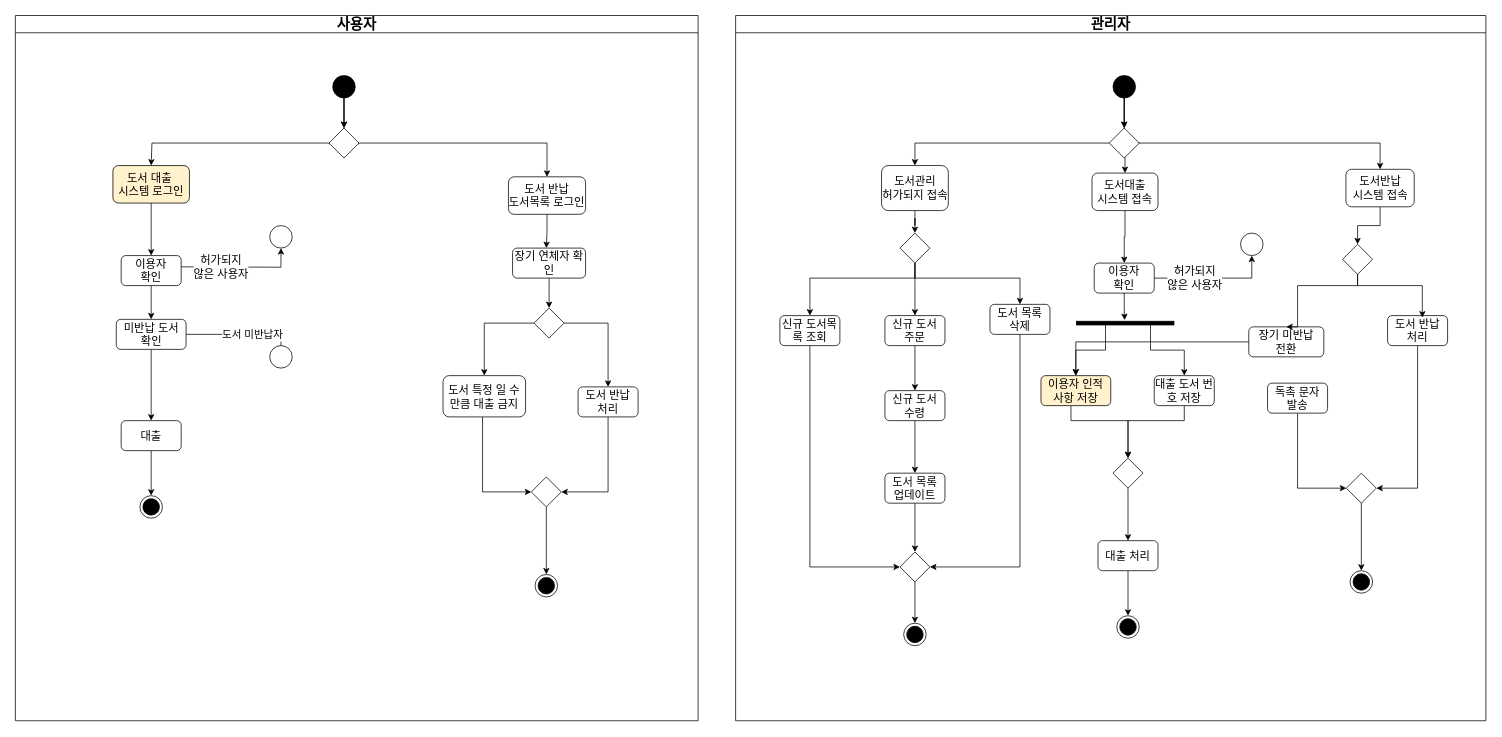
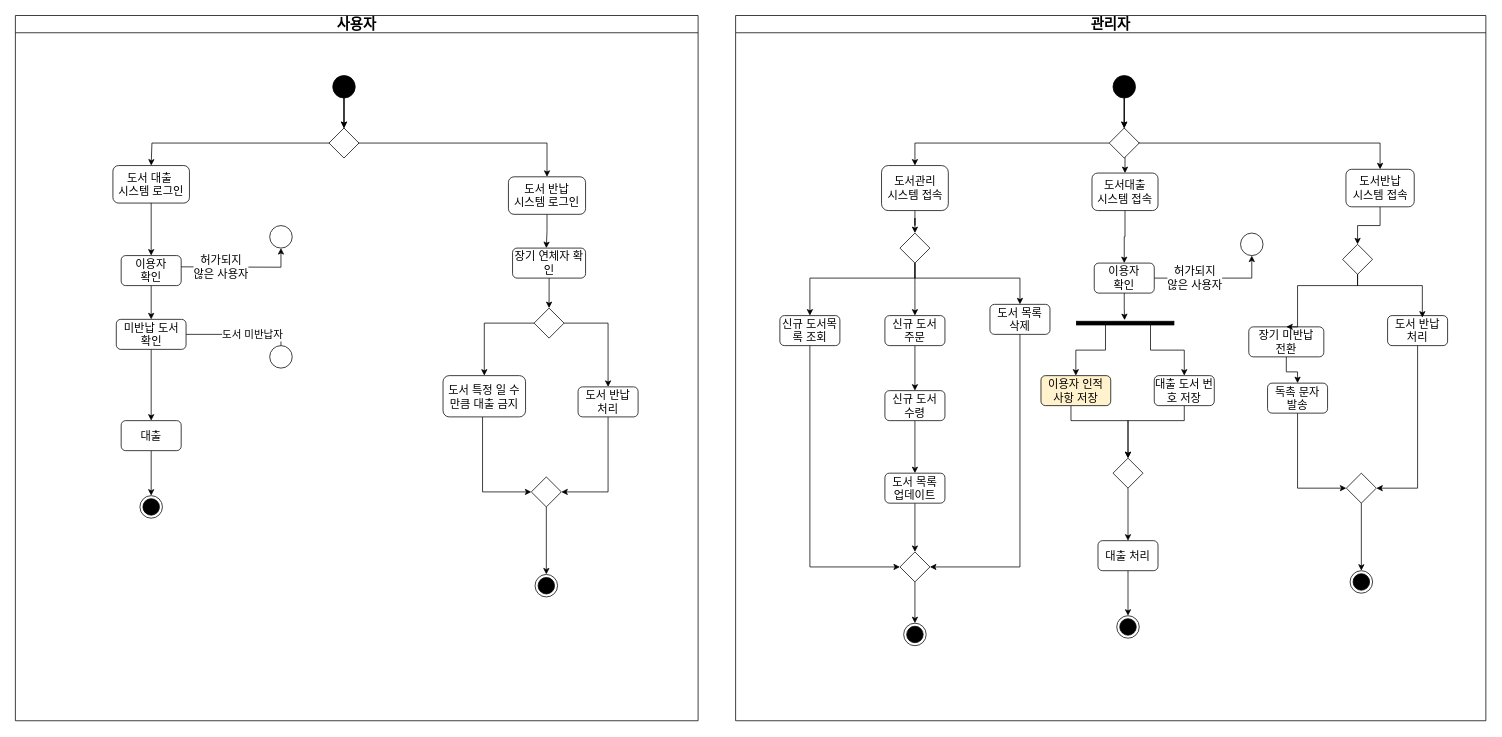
- <mxCell id="7" value="도서 대출&amp;nbsp;&lt;div&gt;시스템 로그인&lt;/div&gt;" style="rounded=1;whiteSpace=wrap;html=1;fontSize=15;glass=0;strokeWidth=1;shadow=0;fillColor=#fff2cc;" parent="2" vertex="1"><mxGeometry x="130" y="200" width="102" height="50" as="geometry" /></mxCell>
+ <mxCell id="7" value="도서 대출&amp;nbsp;&lt;div&gt;시스템 로그인&lt;/div&gt;" style="rounded=1;whiteSpace=wrap;html=1;fontSize=15;glass=0;strokeWidth=1;shadow=0;" parent="2" vertex="1"><mxGeometry x="130" y="200" width="102" height="50" as="geometry" /></mxCell>
- <mxCell id="40" value="도서관리&lt;div style=&quot;font-size: 15px;&quot;&gt;허가되지 접속&lt;/div&gt;" style="rounded=1;whiteSpace=wrap;html=1;fontSize=15;glass=0;strokeWidth=1;shadow=0;" vertex="1" parent="38"><mxGeometry x="194.5" y="200" width="89" height="60" as="geometry" /></mxCell>
+ <mxCell id="40" value="도서관리&lt;div style=&quot;font-size: 15px;&quot;&gt;시스템 접속&lt;/div&gt;" style="rounded=1;whiteSpace=wrap;html=1;fontSize=15;glass=0;strokeWidth=1;shadow=0;" vertex="1" parent="38"><mxGeometry x="194.5" y="200" width="89" height="60" as="geometry" /></mxCell>
- <mxCell id="9" value="도서 반납&lt;div style=&quot;font-size: 15px;&quot;&gt;도서목록 로그인&lt;/div&gt;" style="rounded=1;whiteSpace=wrap;html=1;fontSize=15;glass=0;strokeWidth=1;shadow=0;" parent="2" vertex="1"><mxGeometry x="657.18" y="215" width="102.82" height="50" as="geometry" /></mxCell>
+ <mxCell id="9" value="도서 반납&lt;div style=&quot;font-size: 15px;&quot;&gt;시스템 로그인&lt;/div&gt;" style="rounded=1;whiteSpace=wrap;html=1;fontSize=15;glass=0;strokeWidth=1;shadow=0;" parent="2" vertex="1"><mxGeometry x="657.18" y="215" width="102.82" height="50" as="geometry" /></mxCell>
- <mxCell id="75" style="edgeStyle=orthogonalEdgeStyle;rounded=0;orthogonalLoop=1;jettySize=auto;html=1;fontSize=15;" edge="1" parent="38" source="76" target="68"><mxGeometry relative="1" as="geometry" /></mxCell>
+ <mxCell id="75" style="edgeStyle=orthogonalEdgeStyle;rounded=0;orthogonalLoop=1;jettySize=auto;html=1;entryX=0.5;entryY=0;entryDx=0;entryDy=0;fontSize=15;" edge="1" parent="38" source="76" target="78"><mxGeometry relative="1" as="geometry" /></mxCell>
